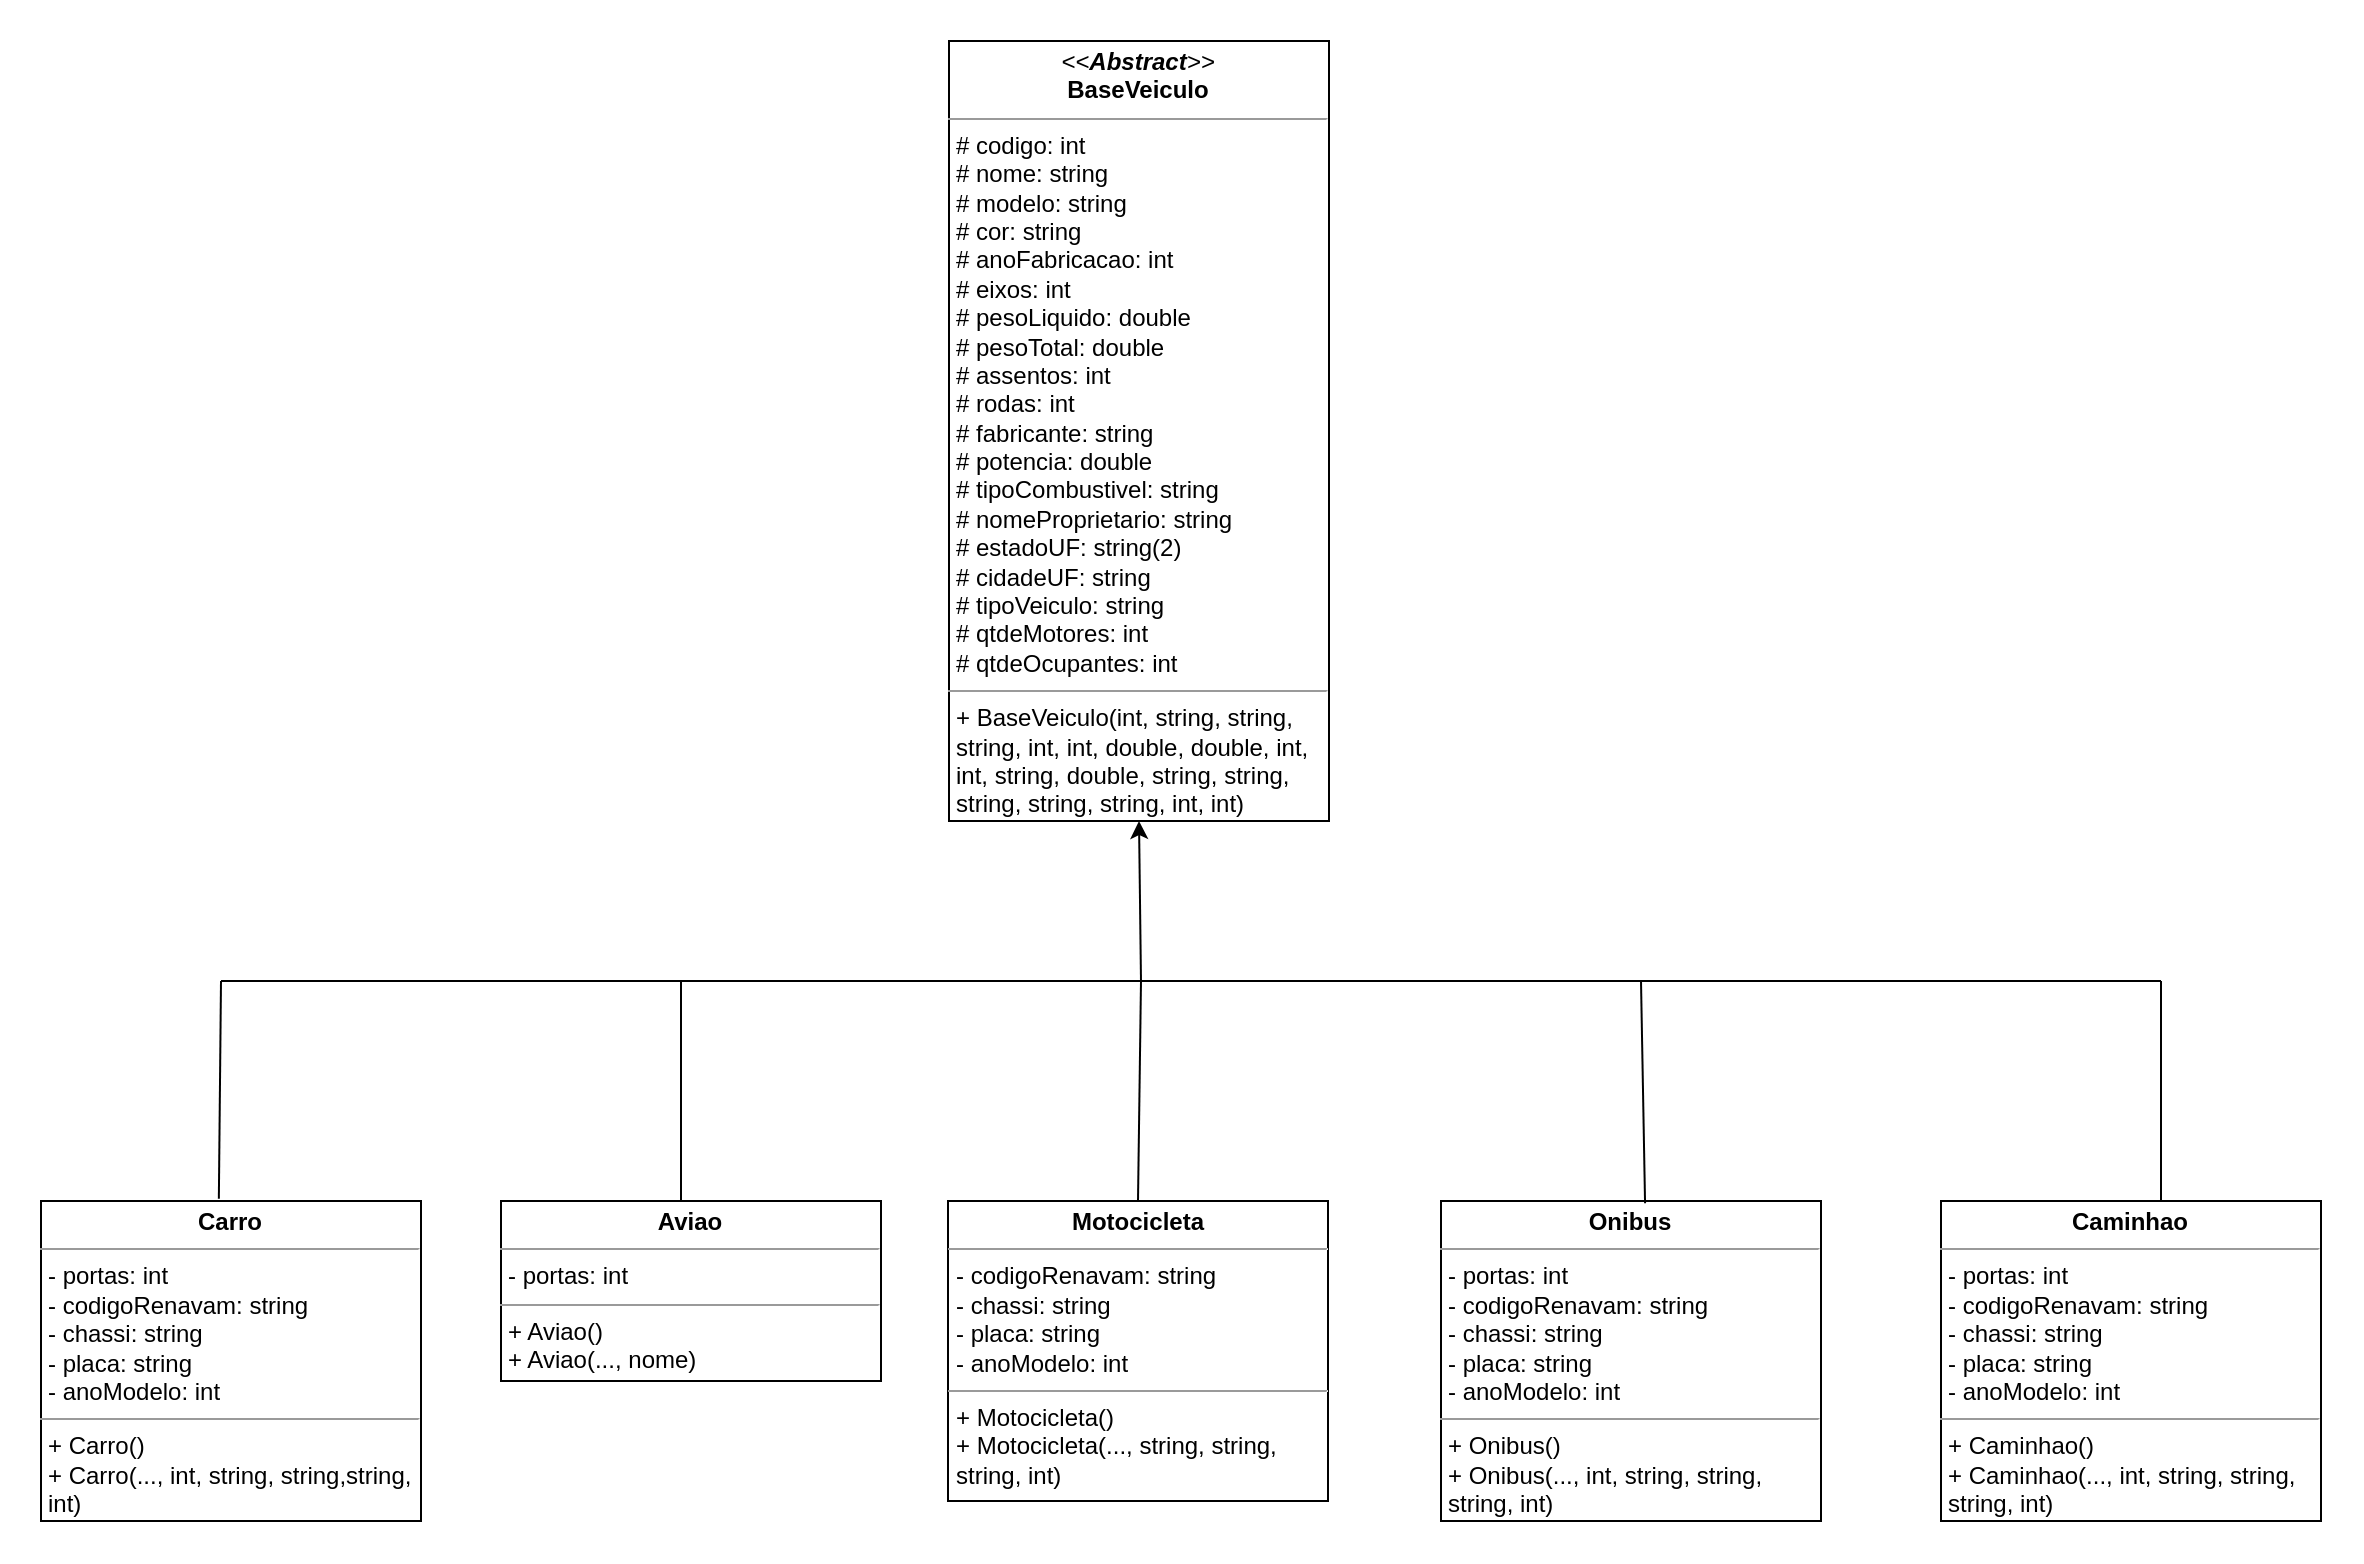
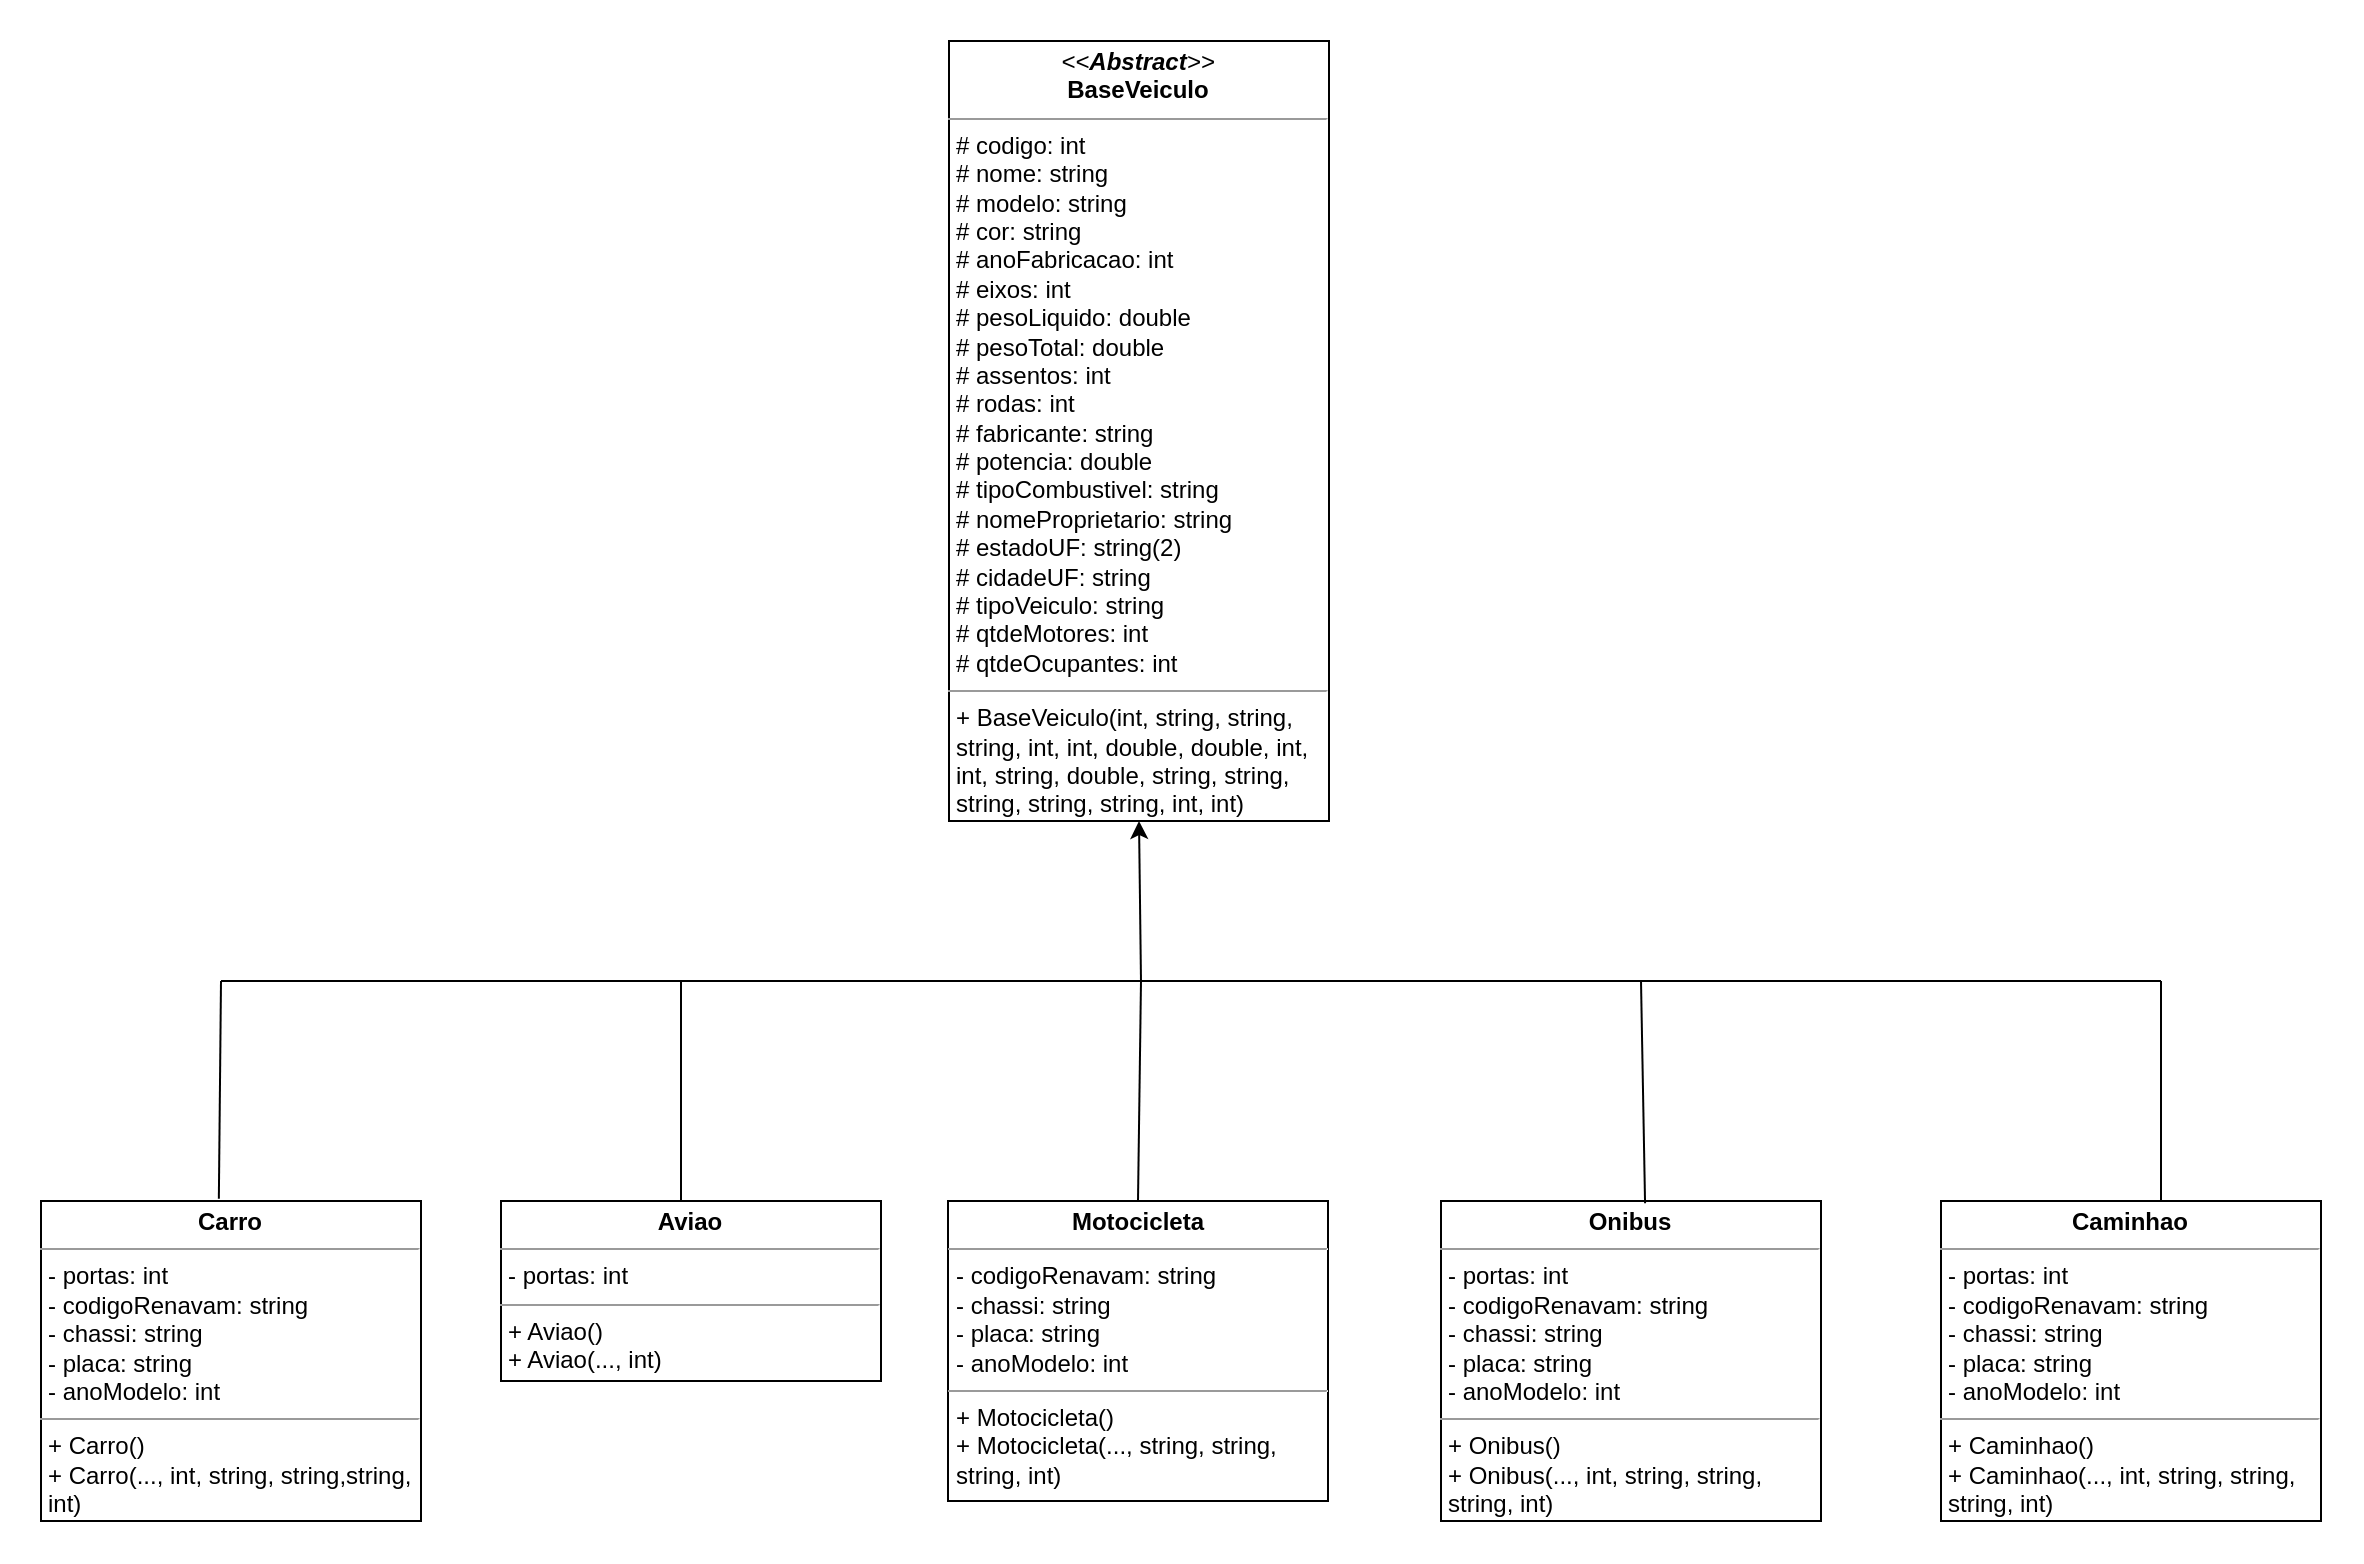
- <mxCell id="2" value="&lt;p style=&quot;margin:0px;margin-top:4px;text-align:center;&quot;&gt;&lt;b&gt;Aviao&lt;/b&gt;&lt;/p&gt;&lt;hr size=&quot;1&quot;&gt;&lt;p style=&quot;margin:0px;margin-left:4px;&quot;&gt;- portas: int&amp;nbsp;&lt;/p&gt;&lt;hr size=&quot;1&quot;&gt;&lt;p style=&quot;margin:0px;margin-left:4px;&quot;&gt;+ Aviao()&lt;/p&gt;&lt;p style=&quot;margin:0px;margin-left:4px;&quot;&gt;+ Aviao(..., nome)&lt;/p&gt;" style="verticalAlign=top;align=left;overflow=fill;fontSize=12;fontFamily=Helvetica;html=1;whiteSpace=wrap;" vertex="1" parent="1"><mxGeometry x="250" y="600" width="190" height="90" as="geometry" /></mxCell>
+ <mxCell id="2" value="&lt;p style=&quot;margin:0px;margin-top:4px;text-align:center;&quot;&gt;&lt;b&gt;Aviao&lt;/b&gt;&lt;/p&gt;&lt;hr size=&quot;1&quot;&gt;&lt;p style=&quot;margin:0px;margin-left:4px;&quot;&gt;- portas: int&amp;nbsp;&lt;/p&gt;&lt;hr size=&quot;1&quot;&gt;&lt;p style=&quot;margin:0px;margin-left:4px;&quot;&gt;+ Aviao()&lt;/p&gt;&lt;p style=&quot;margin:0px;margin-left:4px;&quot;&gt;+ Aviao(..., int)&lt;/p&gt;" style="verticalAlign=top;align=left;overflow=fill;fontSize=12;fontFamily=Helvetica;html=1;whiteSpace=wrap;" vertex="1" parent="1"><mxGeometry x="250" y="600" width="190" height="90" as="geometry" /></mxCell>
